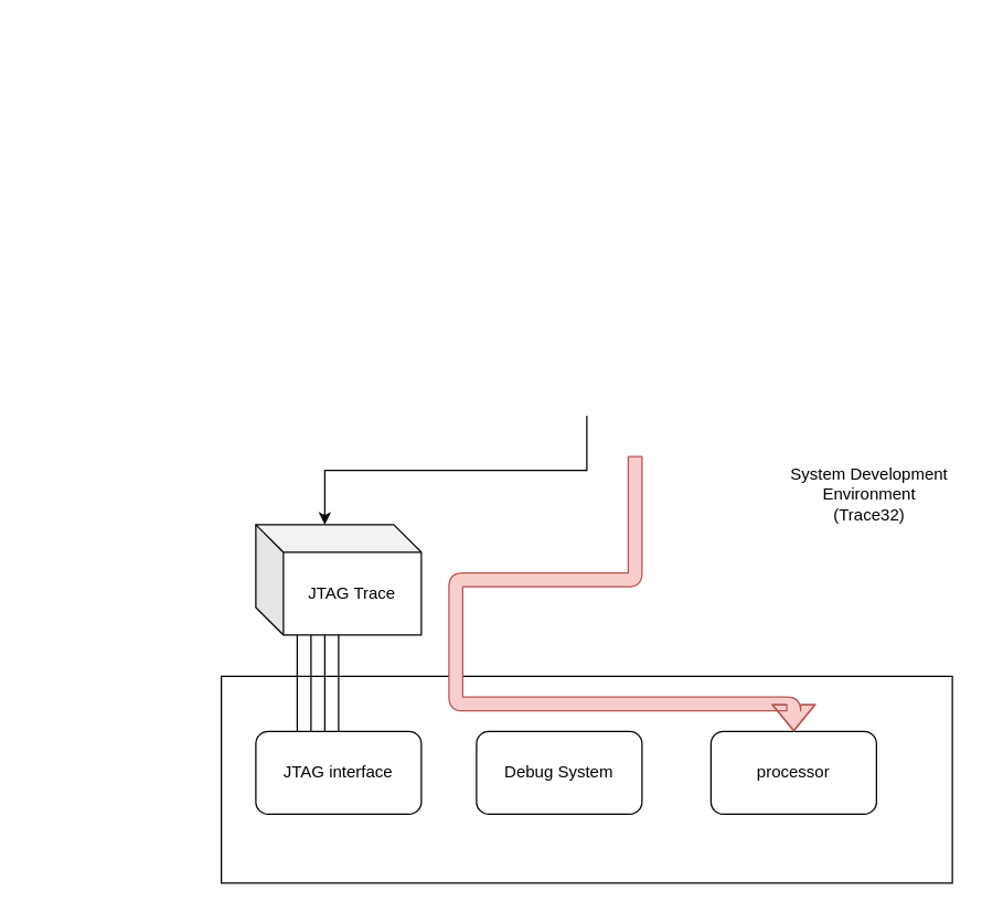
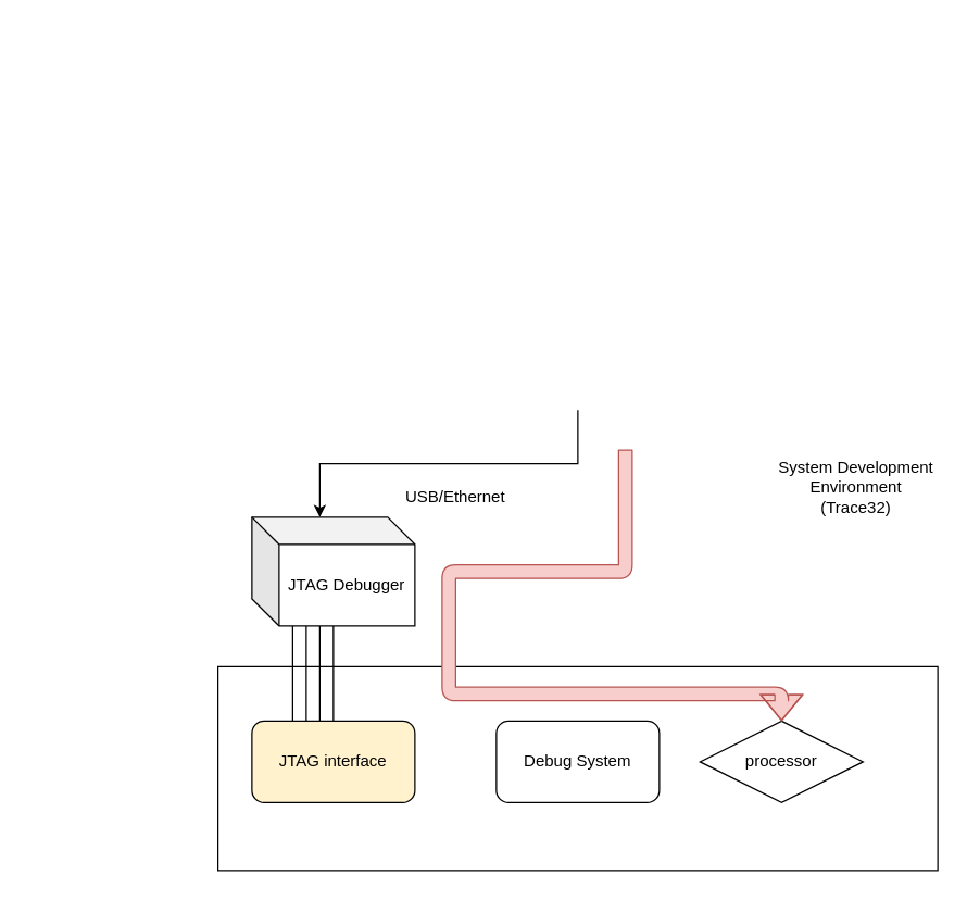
+ <mxCell id="13" value="USB/Ethernet" style="text;html=1;strokeColor=none;fillColor=none;align=center;verticalAlign=middle;whiteSpace=wrap;rounded=0;" vertex="1" parent="1"><mxGeometry x="305" y="350" width="60" height="30" as="geometry" /></mxCell>
- <mxCell id="10" value="JTAG Trace" style="shape=cube;whiteSpace=wrap;html=1;boundedLbl=1;backgroundOutline=1;darkOpacity=0.05;darkOpacity2=0.1;fillColor=none;" vertex="1" parent="1"><mxGeometry x="185" y="380" width="120" height="80" as="geometry" /></mxCell>
+ <mxCell id="10" value="JTAG Debugger" style="shape=cube;whiteSpace=wrap;html=1;boundedLbl=1;backgroundOutline=1;darkOpacity=0.05;darkOpacity2=0.1;fillColor=none;" vertex="1" parent="1"><mxGeometry x="185" y="380" width="120" height="80" as="geometry" /></mxCell>
- <mxCell id="5" value="JTAG interface" style="rounded=1;whiteSpace=wrap;html=1;" vertex="1" parent="1"><mxGeometry x="185" y="530" width="120" height="60" as="geometry" /></mxCell>
+ <mxCell id="5" value="JTAG interface" style="rounded=1;whiteSpace=wrap;html=1;fillColor=#fff2cc;" vertex="1" parent="1"><mxGeometry x="185" y="530" width="120" height="60" as="geometry" /></mxCell>
- <mxCell id="4" value="Debug System" style="rounded=1;whiteSpace=wrap;html=1;" vertex="1" parent="1"><mxGeometry x="345" y="530" width="120" height="60" as="geometry" /></mxCell>
+ <mxCell id="4" value="Debug System" style="rounded=1;whiteSpace=wrap;html=1;" vertex="1" parent="1"><mxGeometry x="365" y="530" width="120" height="60" as="geometry" /></mxCell>
- <mxCell id="3" value="processor" style="rounded=1;whiteSpace=wrap;html=1;" vertex="1" parent="1"><mxGeometry x="515" y="530" width="120" height="60" as="geometry" /></mxCell>
+ <mxCell id="3" value="processor" style="rhombus;whiteSpace=wrap;html=1;" vertex="1" parent="1"><mxGeometry x="515" y="530" width="120" height="60" as="geometry" /></mxCell>
